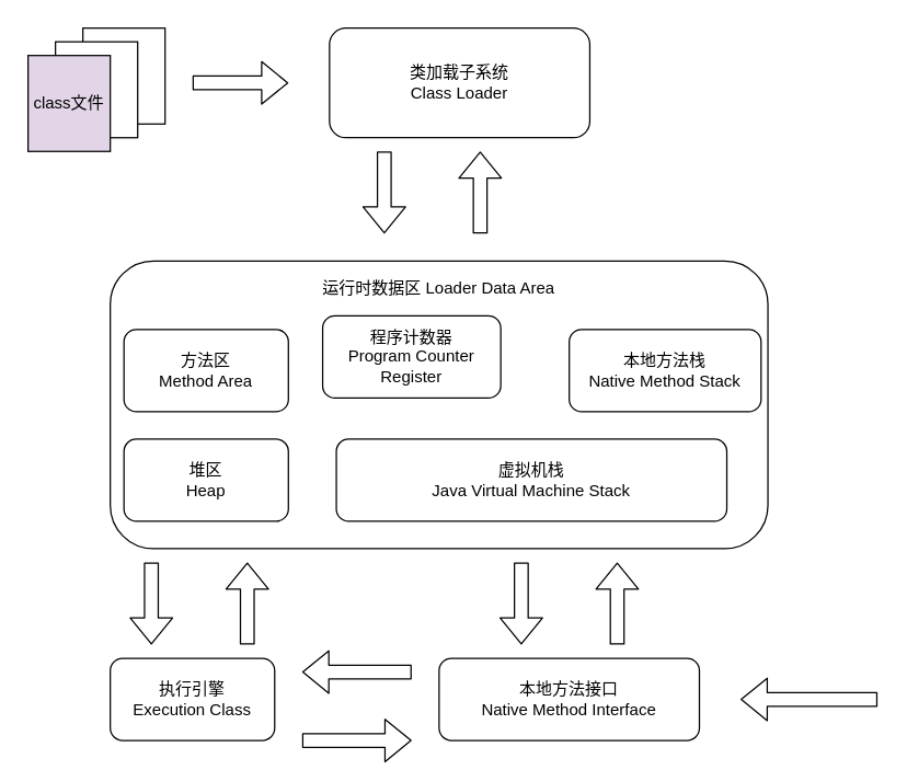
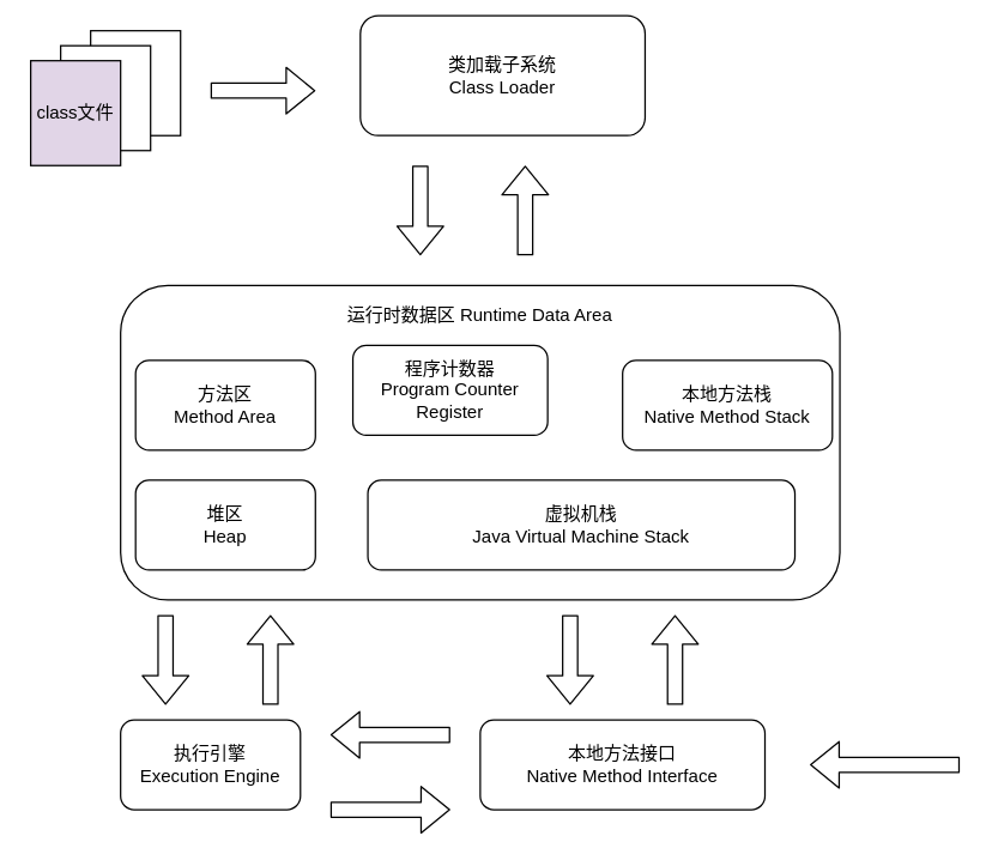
- <mxCell id="6" value="类加载子系统&lt;br&gt;Class Loader" style="rounded=1;whiteSpace=wrap;html=1;" vertex="1" parent="1"><mxGeometry x="240" y="20" width="190" height="80" as="geometry" /></mxCell>
+ <mxCell id="6" value="类加载子系统&lt;br&gt;Class Loader" style="rounded=1;whiteSpace=wrap;html=1;" vertex="1" parent="1"><mxGeometry x="240" y="10" width="190" height="80" as="geometry" /></mxCell>
- <mxCell id="8" value="运行时数据区 Loader Data Area" style="text;html=1;strokeColor=none;fillColor=none;align=center;verticalAlign=middle;whiteSpace=wrap;rounded=0;" vertex="1" parent="1"><mxGeometry x="200" y="200" width="240" height="20" as="geometry" /></mxCell>
+ <mxCell id="8" value="运行时数据区 Runtime Data Area" style="text;html=1;strokeColor=none;fillColor=none;align=center;verticalAlign=middle;whiteSpace=wrap;rounded=0;" vertex="1" parent="1"><mxGeometry x="200" y="200" width="240" height="20" as="geometry" /></mxCell>
- <mxCell id="14" value="执行引擎&lt;br&gt;Execution Class" style="rounded=1;whiteSpace=wrap;html=1;" vertex="1" parent="1"><mxGeometry x="80" y="480" width="120" height="60" as="geometry" /></mxCell>
+ <mxCell id="14" value="执行引擎&lt;br&gt;Execution Engine" style="rounded=1;whiteSpace=wrap;html=1;" vertex="1" parent="1"><mxGeometry x="80" y="480" width="120" height="60" as="geometry" /></mxCell>
